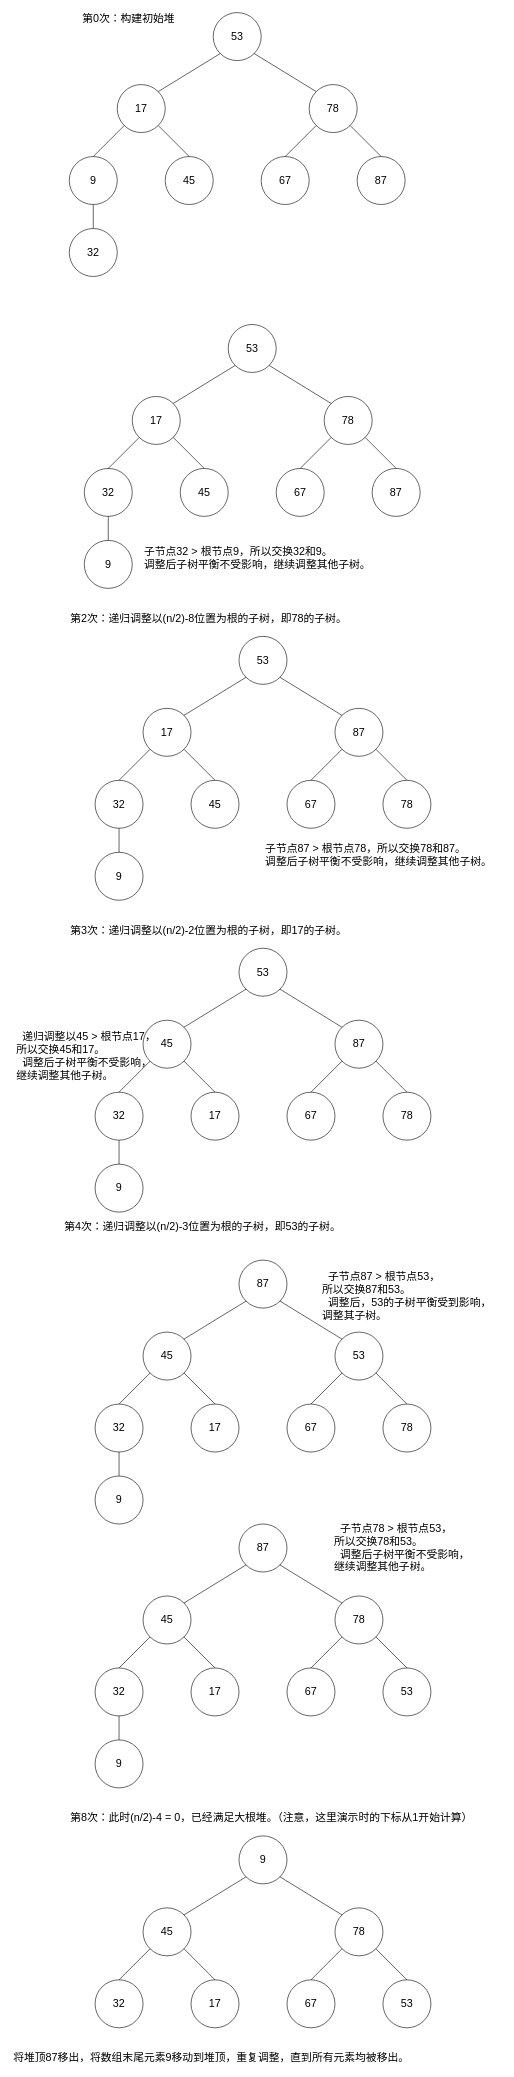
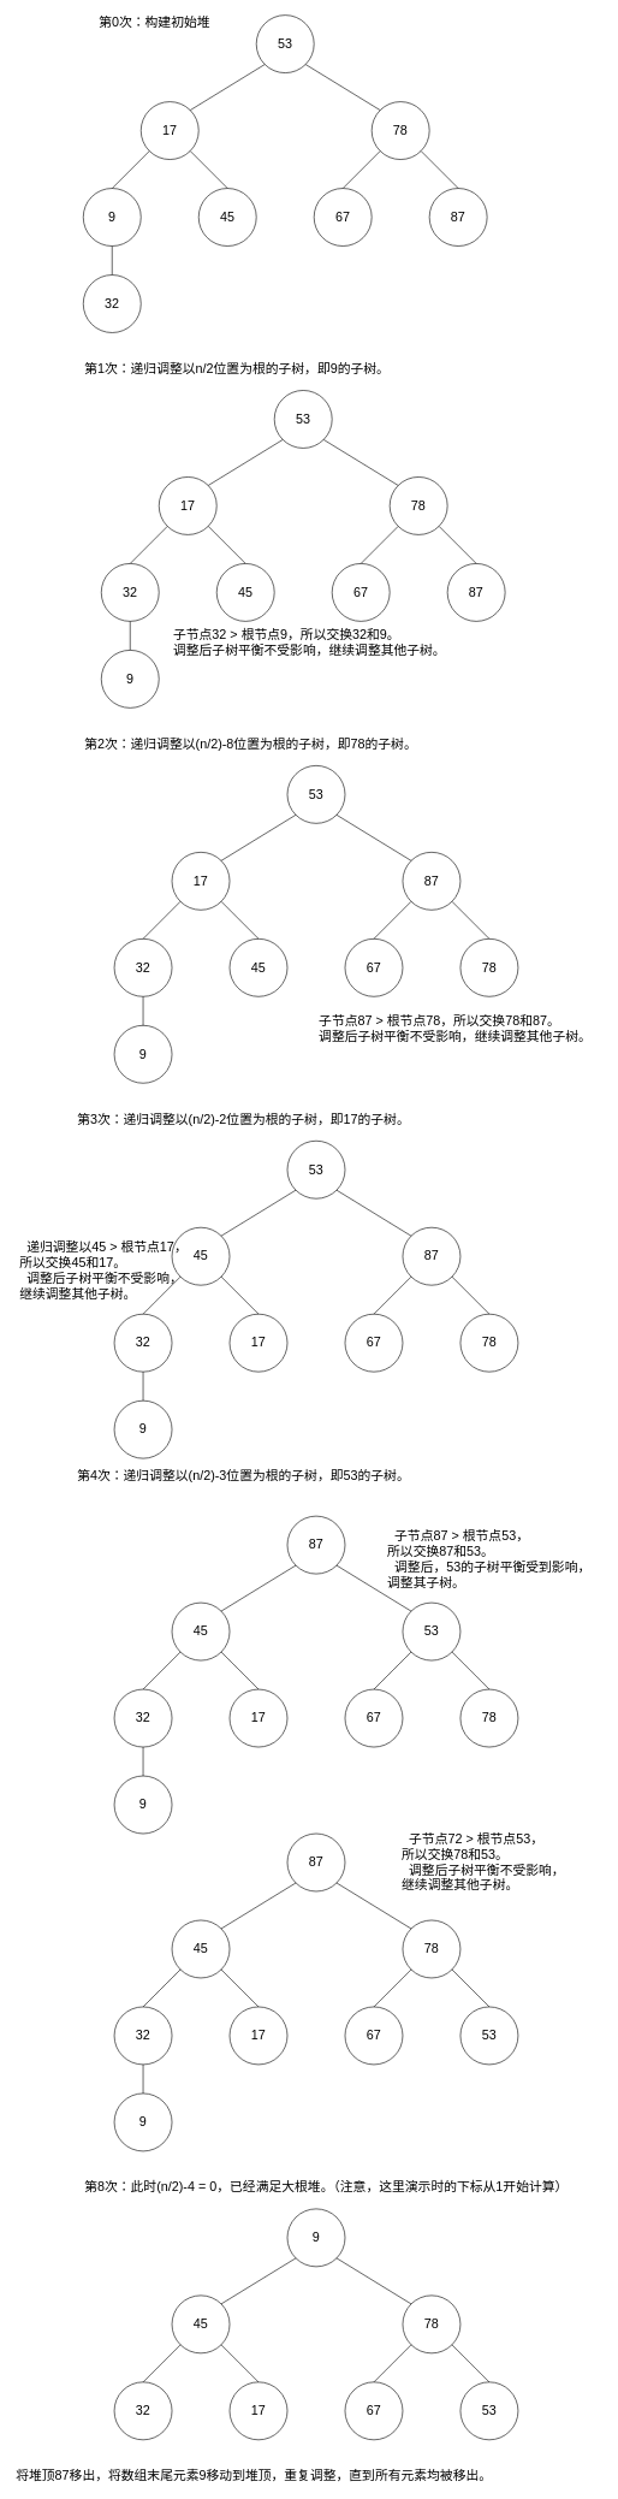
+ <mxCell id="18" value="&lt;font style=&quot;font-size: 18px&quot;&gt;第1次：递归调整以n/2位置为根的子树，即9的子树。&lt;/font&gt;" style="text;html=1;align=left;verticalAlign=middle;resizable=0;points=[];autosize=1;strokeColor=none;fillColor=none;" vertex="1" parent="1"><mxGeometry x="115" y="500" width="440" height="20" as="geometry" /></mxCell>
- <mxCell id="34" value="&lt;font style=&quot;font-size: 18px&quot;&gt;子节点32 &amp;gt; 根节点9，所以交换32和9。&lt;br&gt;调整后子树平衡不受影响，继续调整其他子树。&lt;/font&gt;" style="text;html=1;align=left;verticalAlign=middle;resizable=0;points=[];autosize=1;strokeColor=none;fillColor=none;" vertex="1" parent="1"><mxGeometry x="238" y="910" width="390" height="40" as="geometry" /></mxCell>
+ <mxCell id="34" value="&lt;font style=&quot;font-size: 18px&quot;&gt;子节点32 &amp;gt; 根节点9，所以交换32和9。&lt;br&gt;调整后子树平衡不受影响，继续调整其他子树。&lt;/font&gt;" style="text;html=1;align=left;verticalAlign=middle;resizable=0;points=[];autosize=1;strokeColor=none;fillColor=none;" vertex="1" parent="1"><mxGeometry x="238" y="870" width="390" height="40" as="geometry" /></mxCell>
- <mxCell id="52" value="&lt;font style=&quot;font-size: 18px&quot;&gt;第3次：递归调整以(n/2)-2位置为根的子树，即17的子树。&lt;/font&gt;" style="text;html=1;align=left;verticalAlign=middle;resizable=0;points=[];autosize=1;strokeColor=none;fillColor=none;" vertex="1" parent="1"><mxGeometry x="115" y="1540" width="480" height="20" as="geometry" /></mxCell>
+ <mxCell id="52" value="&lt;font style=&quot;font-size: 18px&quot;&gt;第3次：递归调整以(n/2)-2位置为根的子树，即17的子树。&lt;/font&gt;" style="text;html=1;align=left;verticalAlign=middle;resizable=0;points=[];autosize=1;strokeColor=none;fillColor=none;" vertex="1" parent="1"><mxGeometry x="105" y="1540" width="480" height="20" as="geometry" /></mxCell>
- <mxCell id="101" value="&lt;font style=&quot;font-size: 18px&quot;&gt;&amp;nbsp; 子节点78 &amp;gt; 根节点53，&lt;br&gt;所以交换78和53。&lt;br&gt;&amp;nbsp; 调整后子树平衡不受影响，&lt;br&gt;继续调整其他子树。&lt;br&gt;&lt;/font&gt;" style="text;html=1;align=left;verticalAlign=middle;resizable=0;points=[];autosize=1;strokeColor=none;fillColor=none;" vertex="1" parent="1"><mxGeometry x="555" y="2545" width="240" height="70" as="geometry" /></mxCell>
+ <mxCell id="101" value="&lt;font style=&quot;font-size: 18px&quot;&gt;&amp;nbsp; 子节点72 &amp;gt; 根节点53，&lt;br&gt;所以交换78和53。&lt;br&gt;&amp;nbsp; 调整后子树平衡不受影响，&lt;br&gt;继续调整其他子树。&lt;br&gt;&lt;/font&gt;" style="text;html=1;align=left;verticalAlign=middle;resizable=0;points=[];autosize=1;strokeColor=none;fillColor=none;" vertex="1" parent="1"><mxGeometry x="555" y="2545" width="240" height="70" as="geometry" /></mxCell>
